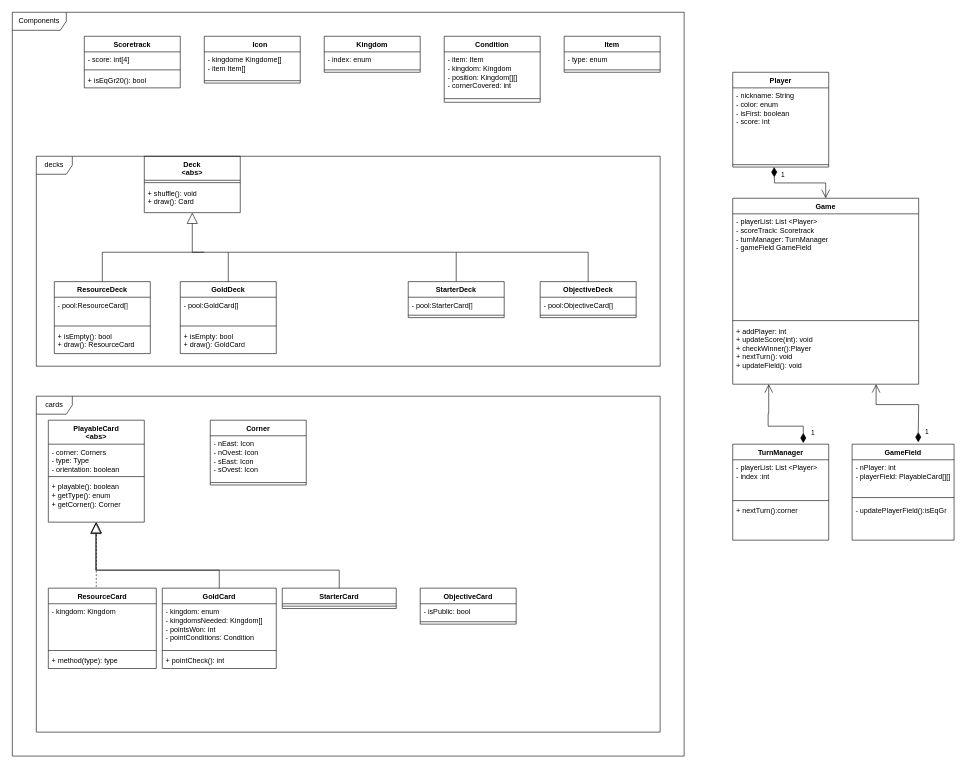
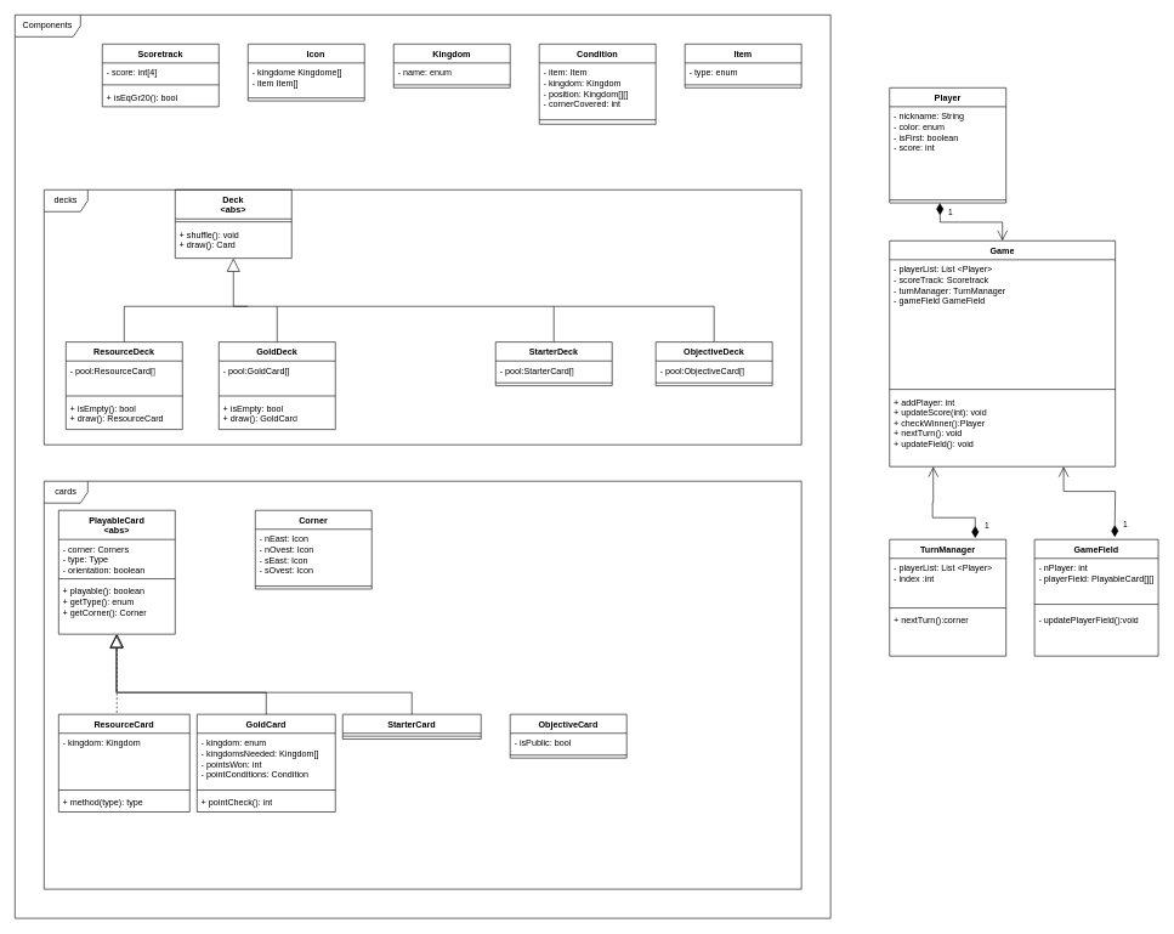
- <mxCell id="29" value="- index: enum" style="text;strokeColor=none;fillColor=none;align=left;verticalAlign=top;spacingLeft=4;spacingRight=4;overflow=hidden;rotatable=0;points=[[0,0.5],[1,0.5]];portConstraint=eastwest;whiteSpace=wrap;html=1;" parent="28" vertex="1"><mxGeometry y="26" width="160" height="26" as="geometry" /></mxCell>
+ <mxCell id="29" value="- name: enum" style="text;strokeColor=none;fillColor=none;align=left;verticalAlign=top;spacingLeft=4;spacingRight=4;overflow=hidden;rotatable=0;points=[[0,0.5],[1,0.5]];portConstraint=eastwest;whiteSpace=wrap;html=1;" parent="28" vertex="1"><mxGeometry y="26" width="160" height="26" as="geometry" /></mxCell>
- <mxCell id="80" value="- updatePlayerField():isEqGr" style="text;strokeColor=none;fillColor=none;align=left;verticalAlign=top;spacingLeft=4;spacingRight=4;overflow=hidden;rotatable=0;points=[[0,0.5],[1,0.5]];portConstraint=eastwest;whiteSpace=wrap;html=1;" vertex="1" parent="77"><mxGeometry y="98" width="170" height="62" as="geometry" /></mxCell>
+ <mxCell id="80" value="- updatePlayerField():void" style="text;strokeColor=none;fillColor=none;align=left;verticalAlign=top;spacingLeft=4;spacingRight=4;overflow=hidden;rotatable=0;points=[[0,0.5],[1,0.5]];portConstraint=eastwest;whiteSpace=wrap;html=1;" vertex="1" parent="77"><mxGeometry y="98" width="170" height="62" as="geometry" /></mxCell>
